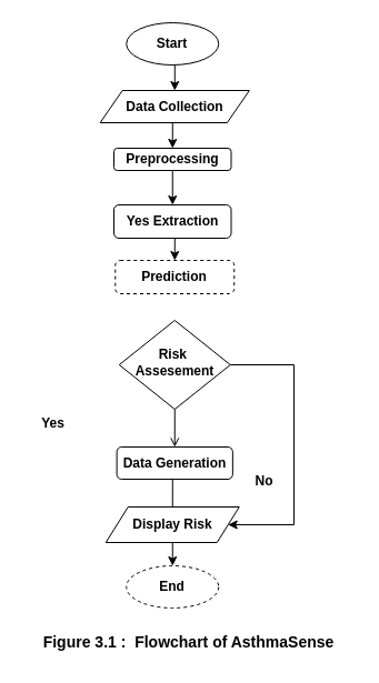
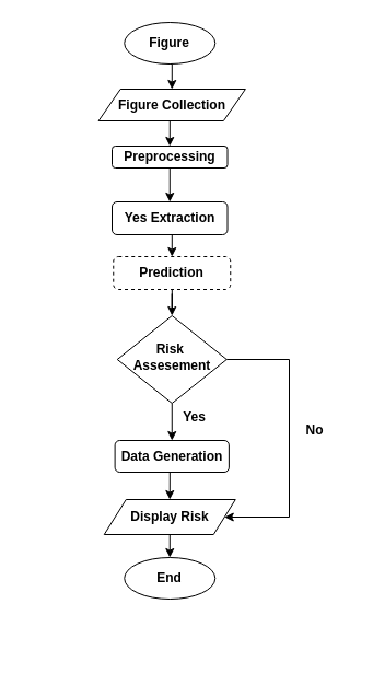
- <mxCell id="10" value="Start" style="ellipse;whiteSpace=wrap;html=1;fontStyle=1" parent="1" vertex="1"><mxGeometry x="113.25" y="20" width="83" height="38" as="geometry" /></mxCell>
+ <mxCell id="10" value="Figure" style="ellipse;whiteSpace=wrap;html=1;fontStyle=1" parent="1" vertex="1"><mxGeometry x="113.25" y="20" width="83" height="38" as="geometry" /></mxCell>
- <mxCell id="18" value="&lt;b&gt;Data Collection&lt;/b&gt;" style="shape=parallelogram;perimeter=parallelogramPerimeter;whiteSpace=wrap;html=1;fixedSize=1;" vertex="1" parent="1"><mxGeometry x="89.63" y="81" width="134.25" height="29" as="geometry" /></mxCell>
+ <mxCell id="18" value="&lt;b&gt;Figure Collection&lt;/b&gt;" style="shape=parallelogram;perimeter=parallelogramPerimeter;whiteSpace=wrap;html=1;fixedSize=1;" vertex="1" parent="1"><mxGeometry x="89.63" y="81" width="134.25" height="29" as="geometry" /></mxCell>
+ <mxCell id="2" style="edgeStyle=orthogonalEdgeStyle;rounded=0;orthogonalLoop=1;jettySize=auto;html=1;entryX=0.5;entryY=0;entryDx=0;entryDy=0;" parent="1" source="3" target="6" edge="1"><mxGeometry relative="1" as="geometry" /></mxCell>
- <mxCell id="21" value="&lt;b&gt;Yes&lt;/b&gt;" style="text;html=1;align=center;verticalAlign=middle;resizable=0;points=[];autosize=1;strokeColor=none;fillColor=none;" vertex="1" parent="1"><mxGeometry x="27.25" y="368" width="39" height="26" as="geometry" /></mxCell>
+ <mxCell id="21" value="&lt;b&gt;Yes&lt;/b&gt;" style="text;html=1;align=center;verticalAlign=middle;resizable=0;points=[];autosize=1;strokeColor=none;fillColor=none;" vertex="1" parent="1"><mxGeometry x="157.25" y="368" width="39" height="26" as="geometry" /></mxCell>
- <mxCell id="4" style="edgeStyle=orthogonalEdgeStyle;rounded=0;orthogonalLoop=1;jettySize=auto;html=1;exitX=0.5;exitY=1;exitDx=0;exitDy=0;entryX=0.5;entryY=0;entryDx=0;entryDy=0;endArrow=open;" edge="1" parent="1" source="6" target="8"><mxGeometry relative="1" as="geometry" /></mxCell>
+ <mxCell id="4" style="edgeStyle=orthogonalEdgeStyle;rounded=0;orthogonalLoop=1;jettySize=auto;html=1;exitX=0.5;exitY=1;exitDx=0;exitDy=0;entryX=0.5;entryY=0;entryDx=0;entryDy=0;" edge="1" parent="1" source="6" target="8"><mxGeometry relative="1" as="geometry" /></mxCell>
- <mxCell id="22" value="&lt;b&gt;No&lt;/b&gt;" style="text;html=1;align=center;verticalAlign=middle;resizable=0;points=[];autosize=1;strokeColor=none;fillColor=none;" vertex="1" parent="1"><mxGeometry x="220" y="420" width="34" height="26" as="geometry" /></mxCell>
+ <mxCell id="22" value="&lt;b&gt;No&lt;/b&gt;" style="text;html=1;align=center;verticalAlign=middle;resizable=0;points=[];autosize=1;strokeColor=none;fillColor=none;" vertex="1" parent="1"><mxGeometry x="270" y="380" width="34" height="26" as="geometry" /></mxCell>
- <mxCell id="7" style="edgeStyle=orthogonalEdgeStyle;rounded=0;orthogonalLoop=1;jettySize=auto;html=1;exitX=0.5;exitY=1;exitDx=0;exitDy=0;entryX=0.5;entryY=0;entryDx=0;entryDy=0;endArrow=none;" edge="1" parent="1" source="8" target="20"><mxGeometry relative="1" as="geometry" /></mxCell>
+ <mxCell id="7" style="edgeStyle=orthogonalEdgeStyle;rounded=0;orthogonalLoop=1;jettySize=auto;html=1;exitX=0.5;exitY=1;exitDx=0;exitDy=0;entryX=0.5;entryY=0;entryDx=0;entryDy=0;" edge="1" parent="1" source="8" target="20"><mxGeometry relative="1" as="geometry" /></mxCell>
- <mxCell id="15" value="End" style="ellipse;whiteSpace=wrap;html=1;fontStyle=1;dashed=1;" parent="1" vertex="1"><mxGeometry x="113.25" y="509" width="83" height="38" as="geometry" /></mxCell>
+ <mxCell id="15" value="End" style="ellipse;whiteSpace=wrap;html=1;fontStyle=1" parent="1" vertex="1"><mxGeometry x="113.25" y="509" width="83" height="38" as="geometry" /></mxCell>
- <mxCell id="16" value="&lt;b&gt;&lt;font style=&quot;font-size: 14px;&quot;&gt;Figure 3.1 :&amp;nbsp; Flowchart of AsthmaSense&lt;/font&gt;&lt;/b&gt;" style="text;strokeColor=none;align=center;fillColor=none;html=1;verticalAlign=middle;whiteSpace=wrap;rounded=0;" parent="1" vertex="1"><mxGeometry x="20" y="563" width="299" height="30" as="geometry" /></mxCell>
